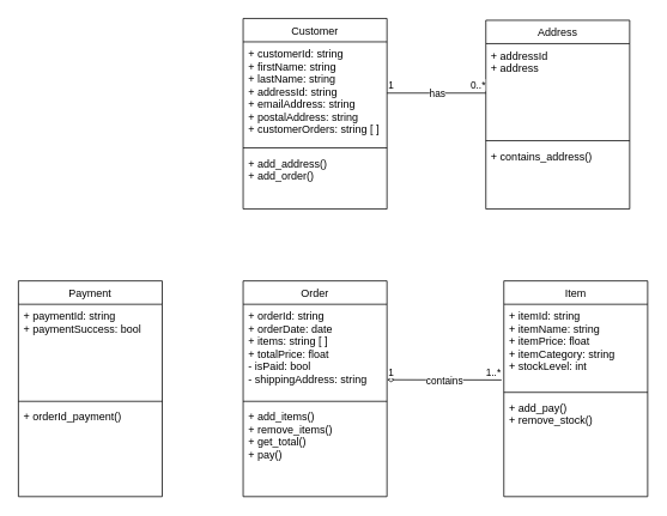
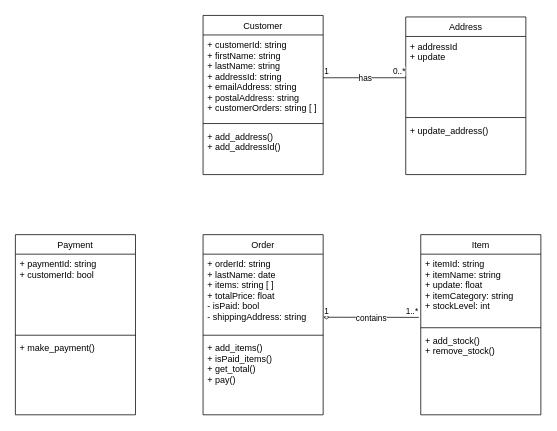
- <mxCell id="23" value="+ addressId&#10;+ address" style="text;align=left;verticalAlign=top;spacingLeft=4;spacingRight=4;overflow=hidden;rotatable=0;points=[[0,0.5],[1,0.5]];portConstraint=eastwest;" vertex="1" parent="22"><mxGeometry y="26" width="160" height="104" as="geometry" /></mxCell>
+ <mxCell id="23" value="+ addressId&#10;+ update" style="text;align=left;verticalAlign=top;spacingLeft=4;spacingRight=4;overflow=hidden;rotatable=0;points=[[0,0.5],[1,0.5]];portConstraint=eastwest;" vertex="1" parent="22"><mxGeometry y="26" width="160" height="104" as="geometry" /></mxCell>
- <mxCell id="25" value="+ contains_address()" style="text;align=left;verticalAlign=top;spacingLeft=4;spacingRight=4;overflow=hidden;rotatable=0;points=[[0,0.5],[1,0.5]];portConstraint=eastwest;" vertex="1" parent="22"><mxGeometry y="138" width="160" height="42" as="geometry" /></mxCell>
+ <mxCell id="25" value="+ update_address()" style="text;align=left;verticalAlign=top;spacingLeft=4;spacingRight=4;overflow=hidden;rotatable=0;points=[[0,0.5],[1,0.5]];portConstraint=eastwest;" vertex="1" parent="22"><mxGeometry y="138" width="160" height="42" as="geometry" /></mxCell>
- <mxCell id="5" value="+ add_address()&#10;+ add_order()" style="text;align=left;verticalAlign=top;spacingLeft=4;spacingRight=4;overflow=hidden;rotatable=0;points=[[0,0.5],[1,0.5]];portConstraint=eastwest;" parent="2" vertex="1"><mxGeometry y="148" width="160" height="44" as="geometry" /></mxCell>
+ <mxCell id="5" value="+ add_address()&#10;+ add_addressId()" style="text;align=left;verticalAlign=top;spacingLeft=4;spacingRight=4;overflow=hidden;rotatable=0;points=[[0,0.5],[1,0.5]];portConstraint=eastwest;" parent="2" vertex="1"><mxGeometry y="148" width="160" height="44" as="geometry" /></mxCell>
- <mxCell id="19" value="+ paymentId: string&#10;+ paymentSuccess: bool" style="text;align=left;verticalAlign=top;spacingLeft=4;spacingRight=4;overflow=hidden;rotatable=0;points=[[0,0.5],[1,0.5]];portConstraint=eastwest;" vertex="1" parent="18"><mxGeometry y="26" width="160" height="104" as="geometry" /></mxCell>
+ <mxCell id="19" value="+ paymentId: string&#10;+ customerId: bool" style="text;align=left;verticalAlign=top;spacingLeft=4;spacingRight=4;overflow=hidden;rotatable=0;points=[[0,0.5],[1,0.5]];portConstraint=eastwest;" vertex="1" parent="18"><mxGeometry y="26" width="160" height="104" as="geometry" /></mxCell>
- <mxCell id="7" value="+ orderId: string&#10;+ orderDate: date&#10;+ items: string [ ]&#10;+ totalPrice: float&#10;- isPaid: bool&#10;- shippingAddress: string" style="text;align=left;verticalAlign=top;spacingLeft=4;spacingRight=4;overflow=hidden;rotatable=0;points=[[0,0.5],[1,0.5]];portConstraint=eastwest;" parent="6" vertex="1"><mxGeometry y="26" width="160" height="104" as="geometry" /></mxCell>
+ <mxCell id="7" value="+ orderId: string&#10;+ lastName: date&#10;+ items: string [ ]&#10;+ totalPrice: float&#10;- isPaid: bool&#10;- shippingAddress: string" style="text;align=left;verticalAlign=top;spacingLeft=4;spacingRight=4;overflow=hidden;rotatable=0;points=[[0,0.5],[1,0.5]];portConstraint=eastwest;" parent="6" vertex="1"><mxGeometry y="26" width="160" height="104" as="geometry" /></mxCell>
- <mxCell id="15" value="+ itemId: string&#10;+ itemName: string&#10;+ itemPrice: float&#10;+ itemCategory: string&#10;+ stockLevel: int" style="text;align=left;verticalAlign=top;spacingLeft=4;spacingRight=4;overflow=hidden;rotatable=0;points=[[0,0.5],[1,0.5]];portConstraint=eastwest;" parent="14" vertex="1"><mxGeometry y="26" width="160" height="94" as="geometry" /></mxCell>
+ <mxCell id="15" value="+ itemId: string&#10;+ itemName: string&#10;+ update: float&#10;+ itemCategory: string&#10;+ stockLevel: int" style="text;align=left;verticalAlign=top;spacingLeft=4;spacingRight=4;overflow=hidden;rotatable=0;points=[[0,0.5],[1,0.5]];portConstraint=eastwest;" parent="14" vertex="1"><mxGeometry y="26" width="160" height="94" as="geometry" /></mxCell>
- <mxCell id="17" value="+ add_pay()&#10;+ remove_stock()" style="text;align=left;verticalAlign=top;spacingLeft=4;spacingRight=4;overflow=hidden;rotatable=0;points=[[0,0.5],[1,0.5]];portConstraint=eastwest;" parent="14" vertex="1"><mxGeometry y="128" width="160" height="62" as="geometry" /></mxCell>
+ <mxCell id="17" value="+ add_stock()&#10;+ remove_stock()" style="text;align=left;verticalAlign=top;spacingLeft=4;spacingRight=4;overflow=hidden;rotatable=0;points=[[0,0.5],[1,0.5]];portConstraint=eastwest;" parent="14" vertex="1"><mxGeometry y="128" width="160" height="62" as="geometry" /></mxCell>
- <mxCell id="21" value="+ orderId_payment()" style="text;align=left;verticalAlign=top;spacingLeft=4;spacingRight=4;overflow=hidden;rotatable=0;points=[[0,0.5],[1,0.5]];portConstraint=eastwest;" vertex="1" parent="18"><mxGeometry y="138" width="160" height="42" as="geometry" /></mxCell>
+ <mxCell id="21" value="+ make_payment()" style="text;align=left;verticalAlign=top;spacingLeft=4;spacingRight=4;overflow=hidden;rotatable=0;points=[[0,0.5],[1,0.5]];portConstraint=eastwest;" vertex="1" parent="18"><mxGeometry y="138" width="160" height="42" as="geometry" /></mxCell>
- <mxCell id="13" value="+ add_items()&#10;+ remove_items()&#10;+ get_total()&#10;+ pay()" style="text;align=left;verticalAlign=top;spacingLeft=4;spacingRight=4;overflow=hidden;rotatable=0;points=[[0,0.5],[1,0.5]];portConstraint=eastwest;" vertex="1" parent="6"><mxGeometry y="138" width="160" height="92" as="geometry" /></mxCell>
+ <mxCell id="13" value="+ add_items()&#10;+ isPaid_items()&#10;+ get_total()&#10;+ pay()" style="text;align=left;verticalAlign=top;spacingLeft=4;spacingRight=4;overflow=hidden;rotatable=0;points=[[0,0.5],[1,0.5]];portConstraint=eastwest;" vertex="1" parent="6"><mxGeometry y="138" width="160" height="92" as="geometry" /></mxCell>
